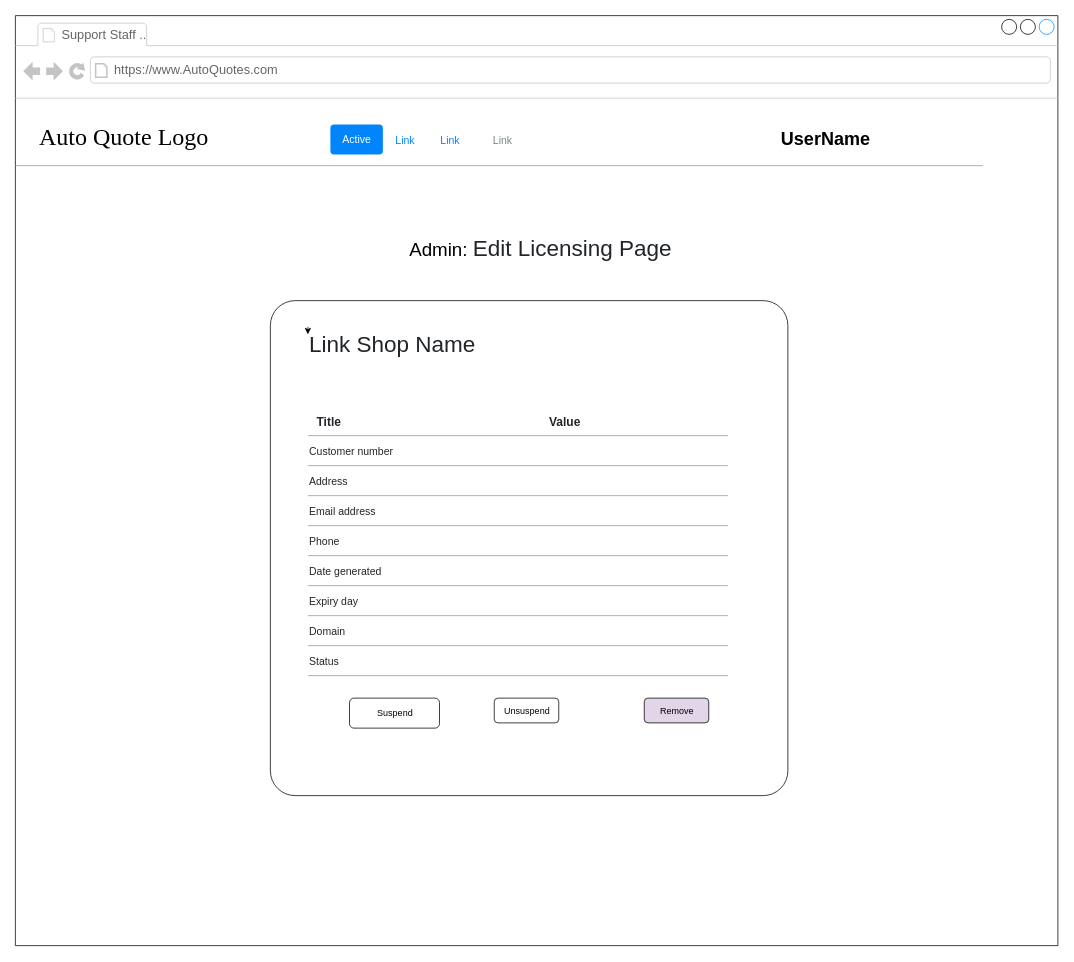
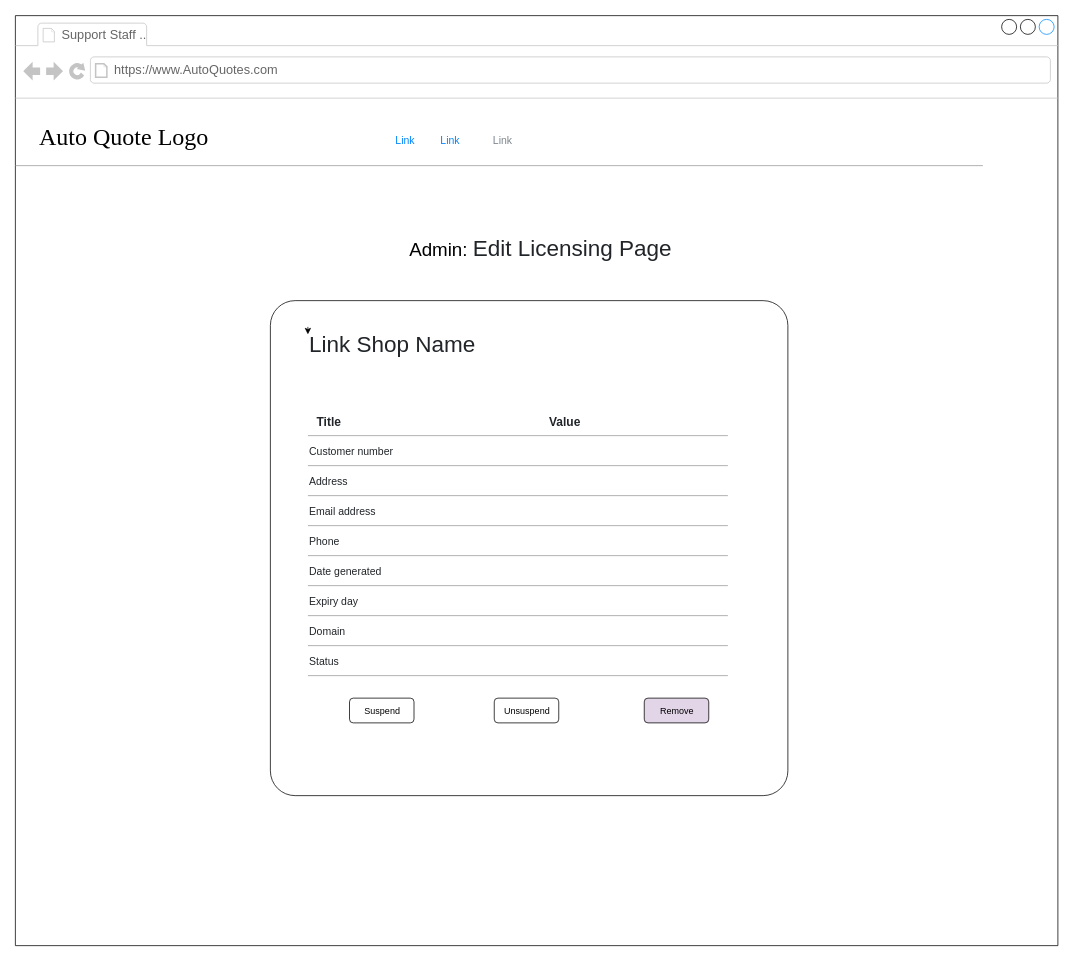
- <mxCell id="7" value="Active" style="html=1;shadow=0;dashed=0;shape=mxgraph.bootstrap.rrect;rSize=5;fillColor=#0085FC;strokeColor=none;fontSize=14;fontColor=#ffffff;" vertex="1" parent="2"><mxGeometry x="420" y="145" width="70" height="40" as="geometry" /></mxCell>
- <mxCell id="13" value="UserName" style="text;strokeColor=none;fillColor=none;html=1;fontSize=24;fontStyle=1;verticalAlign=middle;align=center;" vertex="1" parent="2"><mxGeometry x="1020" y="145" width="120" height="40" as="geometry" /></mxCell>
- <mxCell id="37" value="Suspend" style="rounded=1;html=1;align=center;verticalAlign=middle;fontStyle=0;fontSize=12;sketch=0;" vertex="1" parent="15"><mxGeometry x="105.5" y="530" width="120" height="40" as="geometry" /></mxCell>
+ <mxCell id="37" value="Suspend" style="rounded=1;html=1;align=center;verticalAlign=middle;fontStyle=0;fontSize=12;sketch=0;" vertex="1" parent="15"><mxGeometry x="105.5" y="530" width="86" height="33" as="geometry" /></mxCell>
